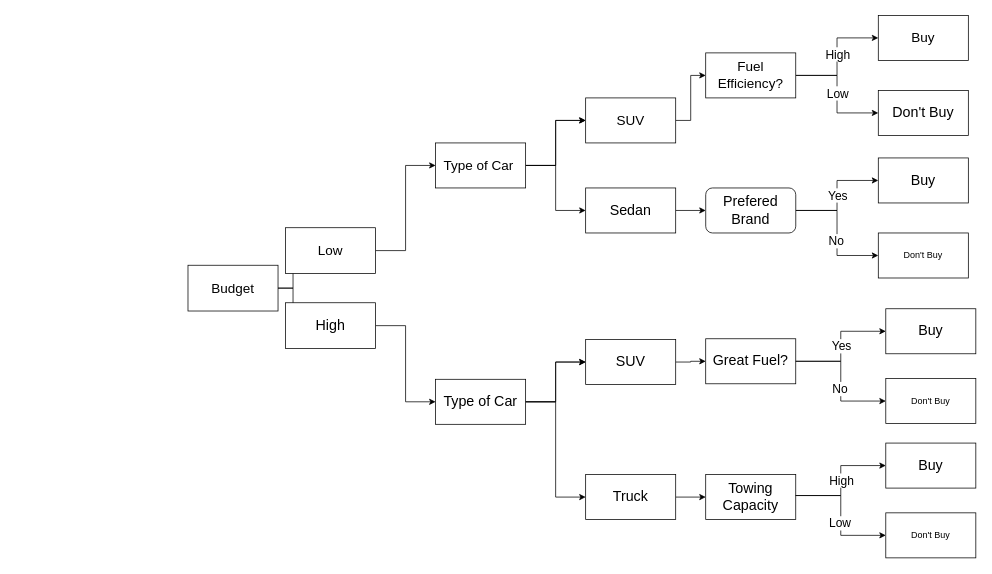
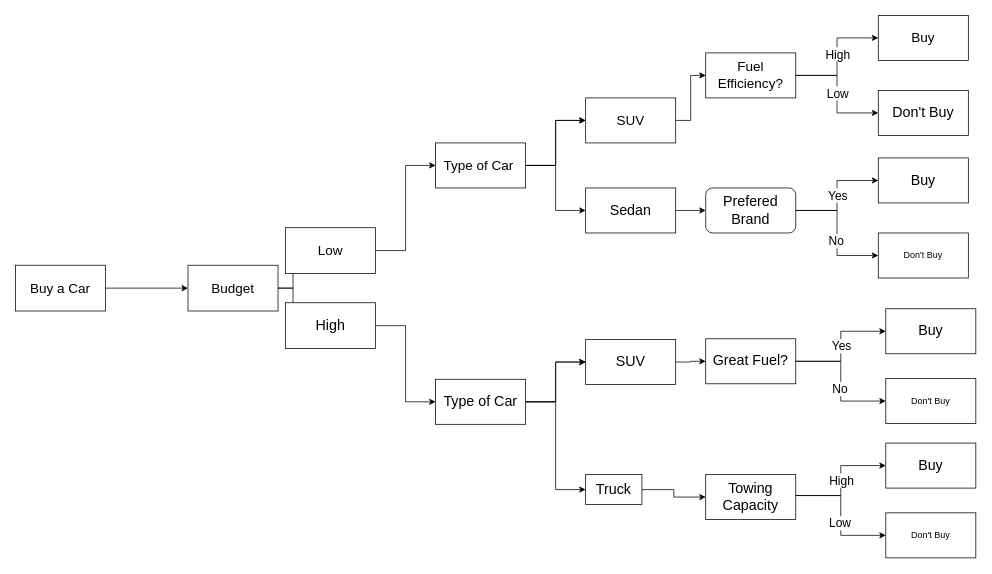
+ <mxCell id="3" value="Buy a Car" style="rounded=0;whiteSpace=wrap;html=1;fontSize=18;" parent="1" vertex="1"><mxGeometry x="20" y="353" width="120" height="61" as="geometry" /></mxCell>
+ <mxCell id="2" value="" style="edgeStyle=orthogonalEdgeStyle;rounded=0;orthogonalLoop=1;jettySize=auto;html=1;" parent="1" source="3" target="6" edge="1"><mxGeometry relative="1" as="geometry" /></mxCell>
- <mxCell id="26" value="Truck" style="rounded=0;whiteSpace=wrap;html=1;fontSize=19;" parent="1" vertex="1"><mxGeometry x="780" y="632" width="120" height="60" as="geometry" /></mxCell>
+ <mxCell id="26" value="Truck" style="rounded=0;whiteSpace=wrap;html=1;fontSize=19;" parent="1" vertex="1"><mxGeometry x="780" y="632" width="75" height="40" as="geometry" /></mxCell>
